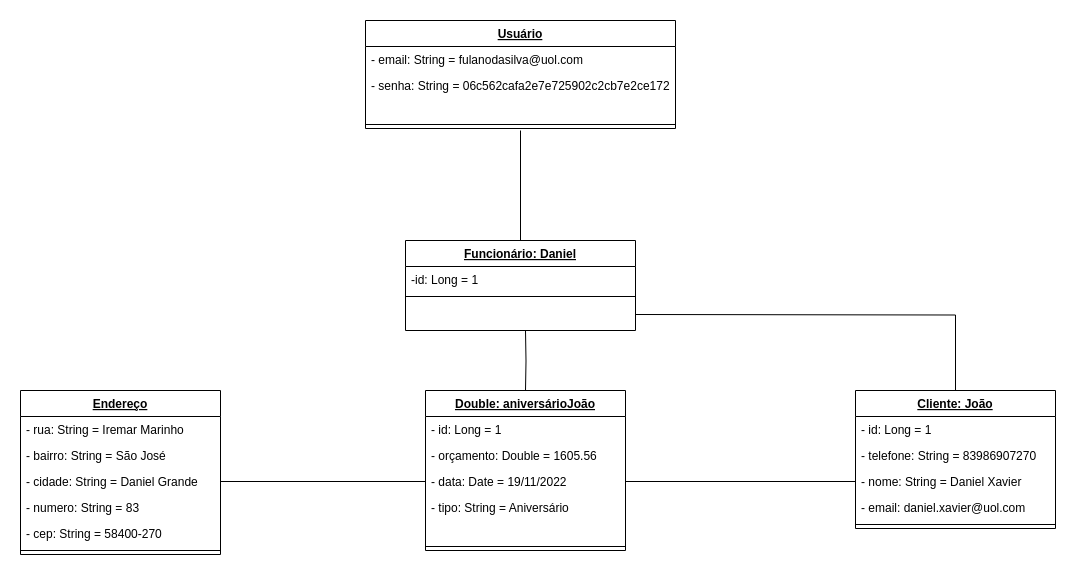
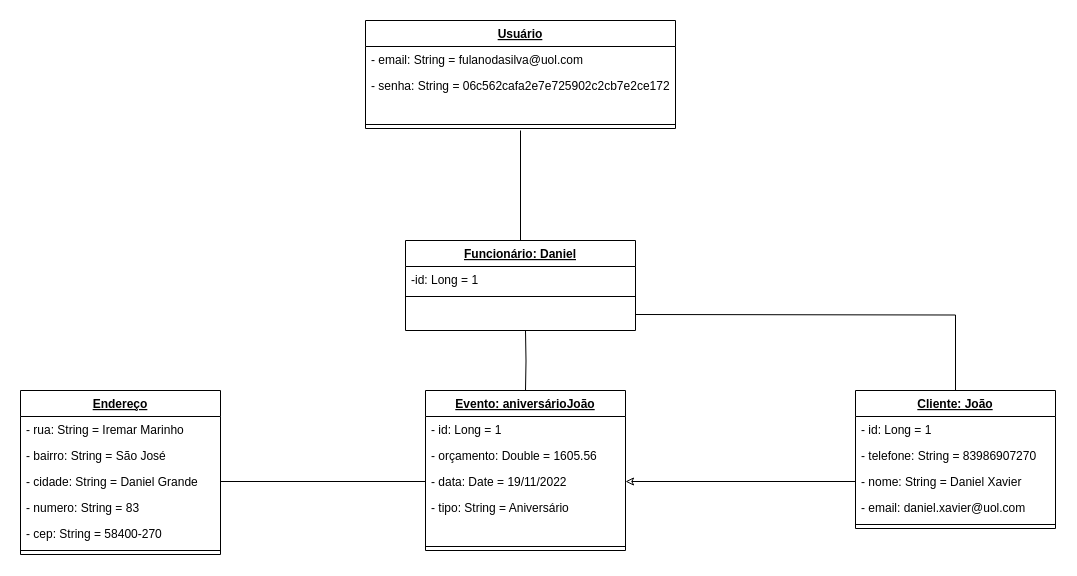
- <mxCell id="7" value="Double: aniversárioJoão" style="swimlane;fontStyle=5;align=center;verticalAlign=top;childLayout=stackLayout;horizontal=1;startSize=26;horizontalStack=0;resizeParent=1;resizeParentMax=0;resizeLast=0;collapsible=1;marginBottom=0;" parent="1" vertex="1"><mxGeometry x="425" y="390" width="200" height="160" as="geometry"><mxRectangle x="290" y="240" width="350" height="160" as="alternateBounds" /></mxGeometry></mxCell>
+ <mxCell id="7" value="Evento: aniversárioJoão" style="swimlane;fontStyle=5;align=center;verticalAlign=top;childLayout=stackLayout;horizontal=1;startSize=26;horizontalStack=0;resizeParent=1;resizeParentMax=0;resizeLast=0;collapsible=1;marginBottom=0;" parent="1" vertex="1"><mxGeometry x="425" y="390" width="200" height="160" as="geometry"><mxRectangle x="290" y="240" width="350" height="160" as="alternateBounds" /></mxGeometry></mxCell>
- <mxCell id="27" style="edgeStyle=orthogonalEdgeStyle;rounded=0;orthogonalLoop=1;jettySize=auto;html=1;exitX=0;exitY=0.5;exitDx=0;exitDy=0;entryX=1;entryY=0.5;entryDx=0;entryDy=0;endArrow=none;endFill=0;" parent="1" source="24" target="10" edge="1"><mxGeometry relative="1" as="geometry" /></mxCell>
+ <mxCell id="27" style="edgeStyle=orthogonalEdgeStyle;rounded=0;orthogonalLoop=1;jettySize=auto;html=1;exitX=0;exitY=0.5;exitDx=0;exitDy=0;entryX=1;entryY=0.5;entryDx=0;entryDy=0;endArrow=classic;endFill=0;" parent="1" source="24" target="10" edge="1"><mxGeometry relative="1" as="geometry" /></mxCell>
